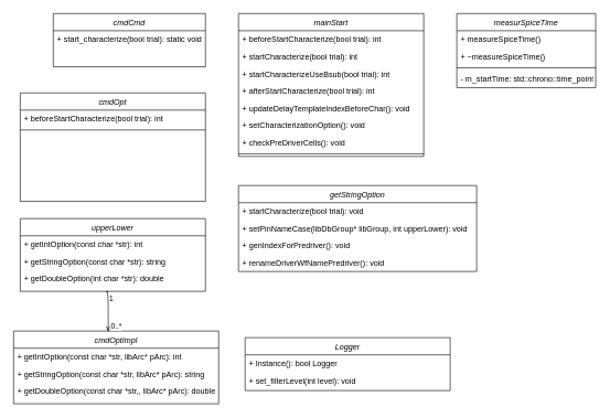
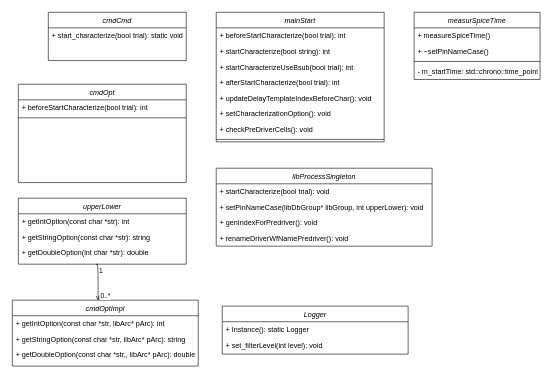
- <mxCell id="11" value="+ startCharacterize(bool trial): int&#10;" style="text;align=left;verticalAlign=top;spacingLeft=4;spacingRight=4;overflow=hidden;rotatable=0;points=[[0,0.5],[1,0.5]];portConstraint=eastwest;" vertex="1" parent="9"><mxGeometry y="52" width="280" height="26" as="geometry" /></mxCell>
+ <mxCell id="11" value="+ startCharacterize(bool string): int&#10;" style="text;align=left;verticalAlign=top;spacingLeft=4;spacingRight=4;overflow=hidden;rotatable=0;points=[[0,0.5],[1,0.5]];portConstraint=eastwest;" vertex="1" parent="9"><mxGeometry y="52" width="280" height="26" as="geometry" /></mxCell>
- <mxCell id="6" value="+ ~measureSpiceTime()&#10;" style="text;align=left;verticalAlign=top;spacingLeft=4;spacingRight=4;overflow=hidden;rotatable=0;points=[[0,0.5],[1,0.5]];portConstraint=eastwest;" vertex="1" parent="4"><mxGeometry y="52" width="210" height="26" as="geometry" /></mxCell>
+ <mxCell id="6" value="+ ~setPinNameCase()&#10;" style="text;align=left;verticalAlign=top;spacingLeft=4;spacingRight=4;overflow=hidden;rotatable=0;points=[[0,0.5],[1,0.5]];portConstraint=eastwest;" vertex="1" parent="4"><mxGeometry y="52" width="210" height="26" as="geometry" /></mxCell>
- <mxCell id="35" value="getStringOption" style="swimlane;fontStyle=2;align=center;verticalAlign=top;childLayout=stackLayout;horizontal=1;startSize=26;horizontalStack=0;resizeParent=1;resizeLast=0;collapsible=1;marginBottom=0;rounded=0;shadow=0;strokeWidth=1;" vertex="1" parent="1"><mxGeometry x="360" y="280" width="360" height="130" as="geometry"><mxRectangle x="230" y="140" width="160" height="26" as="alternateBounds" /></mxGeometry></mxCell>
+ <mxCell id="35" value="libProcessSingleton" style="swimlane;fontStyle=2;align=center;verticalAlign=top;childLayout=stackLayout;horizontal=1;startSize=26;horizontalStack=0;resizeParent=1;resizeLast=0;collapsible=1;marginBottom=0;rounded=0;shadow=0;strokeWidth=1;" vertex="1" parent="1"><mxGeometry x="360" y="280" width="360" height="130" as="geometry"><mxRectangle x="230" y="140" width="160" height="26" as="alternateBounds" /></mxGeometry></mxCell>
- <mxCell id="33" value="+ Instance(): bool Logger " style="text;align=left;verticalAlign=top;spacingLeft=4;spacingRight=4;overflow=hidden;rotatable=0;points=[[0,0.5],[1,0.5]];portConstraint=eastwest;" vertex="1" parent="32"><mxGeometry y="26" width="310" height="26" as="geometry" /></mxCell>
+ <mxCell id="33" value="+ Instance(): static Logger " style="text;align=left;verticalAlign=top;spacingLeft=4;spacingRight=4;overflow=hidden;rotatable=0;points=[[0,0.5],[1,0.5]];portConstraint=eastwest;" vertex="1" parent="32"><mxGeometry y="26" width="310" height="26" as="geometry" /></mxCell>
